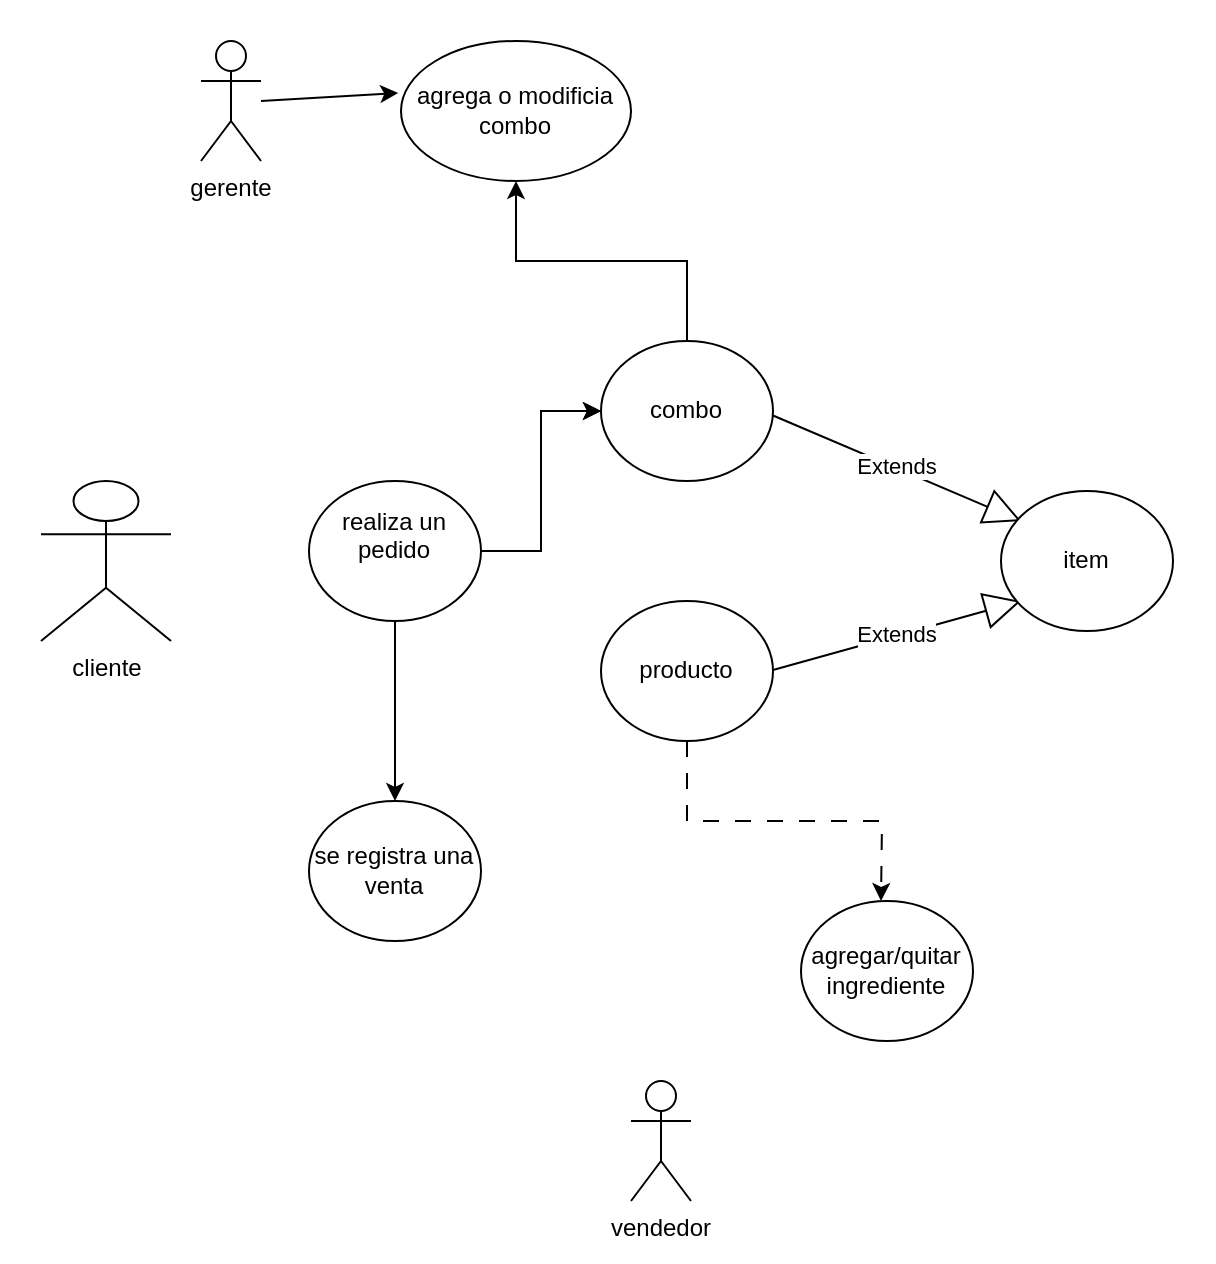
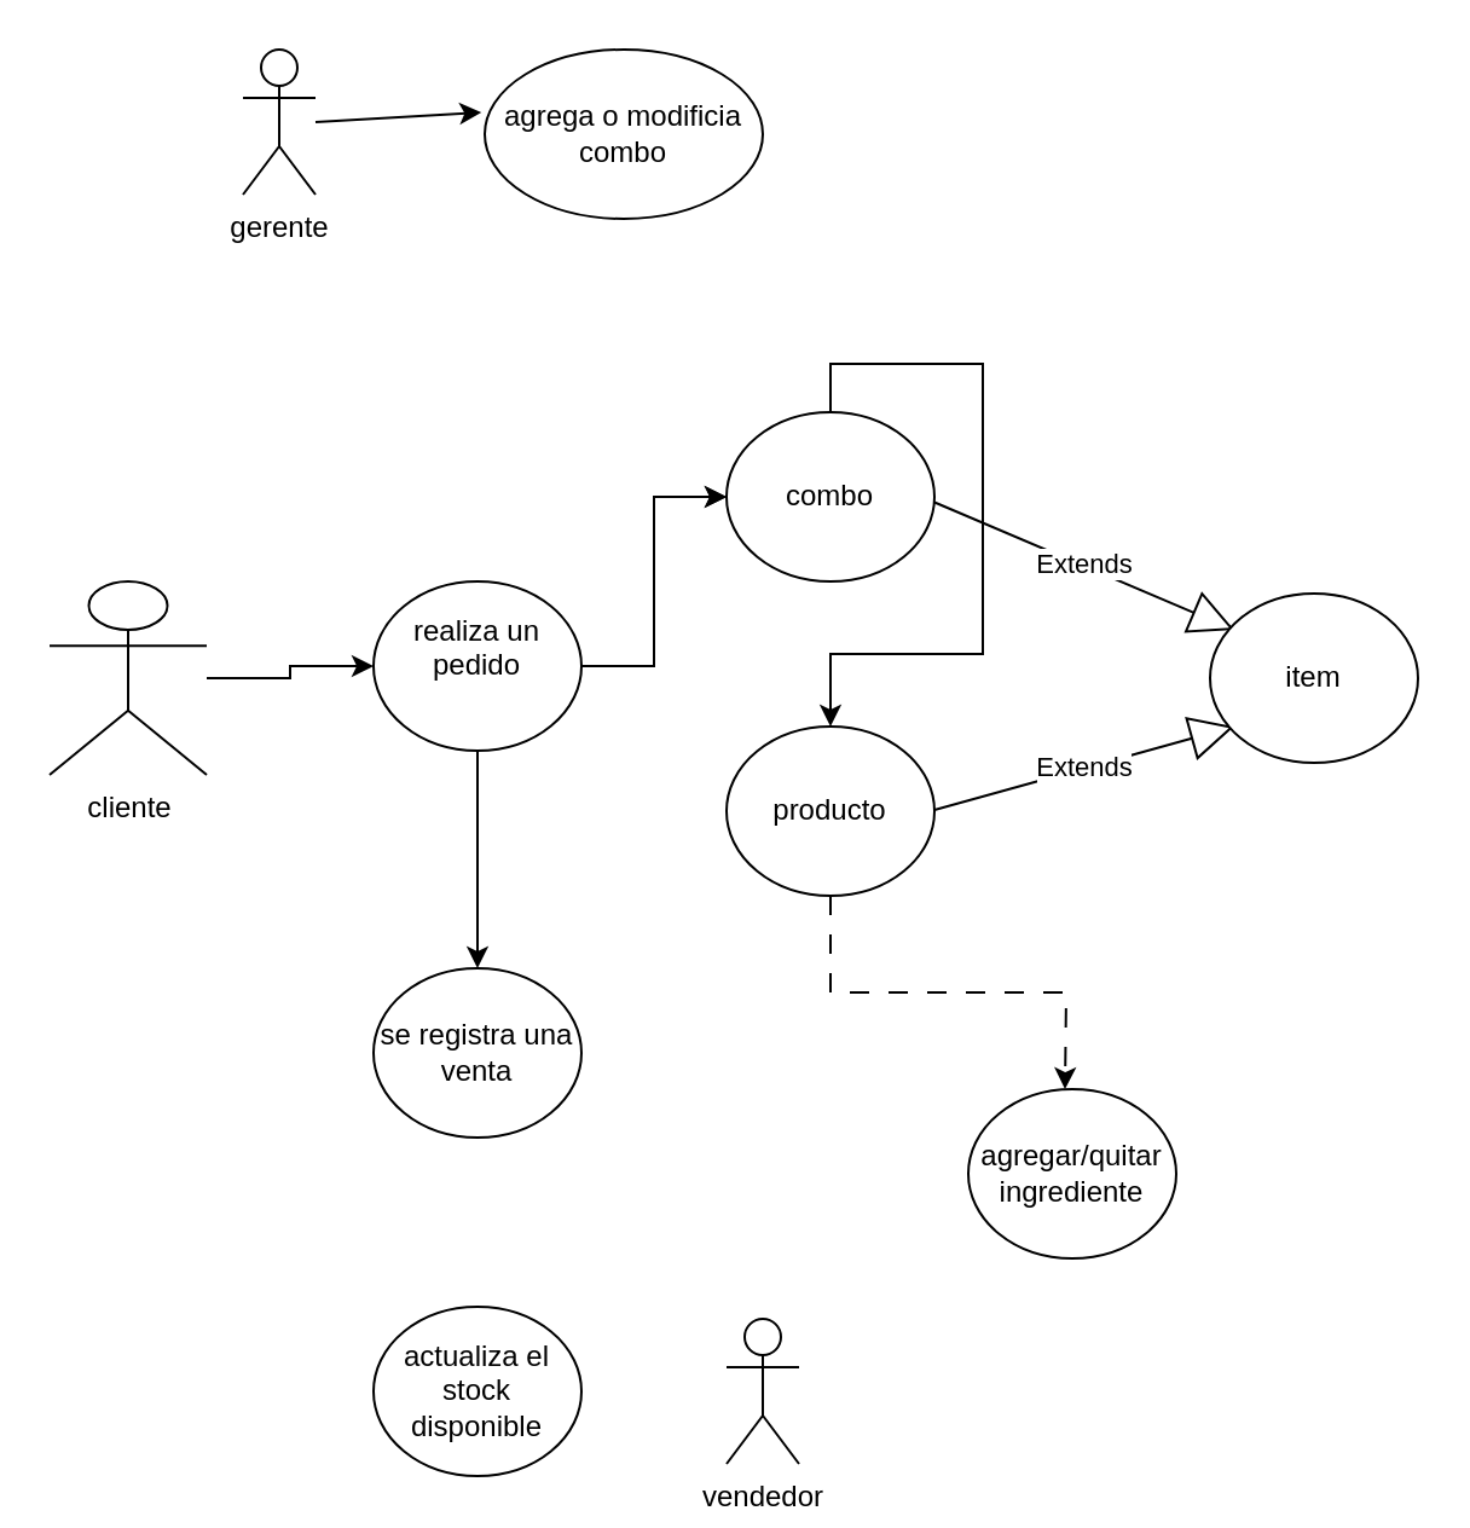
- <mxCell id="8" value="" style="edgeStyle=orthogonalEdgeStyle;rounded=0;orthogonalLoop=1;jettySize=auto;html=1;exitX=0.5;exitY=0;exitDx=0;exitDy=0;" edge="1" parent="1" source="9" target="18"><mxGeometry relative="1" as="geometry"><mxPoint x="360" y="165" as="sourcePoint" /></mxGeometry></mxCell>
+ <mxCell id="8" value="" style="edgeStyle=orthogonalEdgeStyle;rounded=0;orthogonalLoop=1;jettySize=auto;html=1;exitX=0.5;exitY=0;exitDx=0;exitDy=0;" edge="1" parent="1" source="9" target="11"><mxGeometry relative="1" as="geometry"><mxPoint x="360" y="165" as="sourcePoint" /></mxGeometry></mxCell>
+ <mxCell id="2" style="edgeStyle=orthogonalEdgeStyle;rounded=0;orthogonalLoop=1;jettySize=auto;html=1;entryX=0;entryY=0.5;entryDx=0;entryDy=0;" edge="1" parent="1" source="3" target="7"><mxGeometry relative="1" as="geometry" /></mxCell>
- <mxCell id="16" value="vendedor" style="shape=umlActor;verticalLabelPosition=bottom;verticalAlign=top;html=1;outlineConnect=0;" vertex="1" parent="1"><mxGeometry x="315" y="540" width="30" height="60" as="geometry" /></mxCell>
+ <mxCell id="16" value="vendedor" style="shape=umlActor;verticalLabelPosition=bottom;verticalAlign=top;html=1;outlineConnect=0;" vertex="1" parent="1"><mxGeometry x="300" y="545" width="30" height="60" as="geometry" /></mxCell>
+ <mxCell id="17" value="actualiza el stock disponible" style="ellipse;whiteSpace=wrap;html=1;" vertex="1" parent="1"><mxGeometry x="154" y="540" width="86" height="70" as="geometry" /></mxCell>
